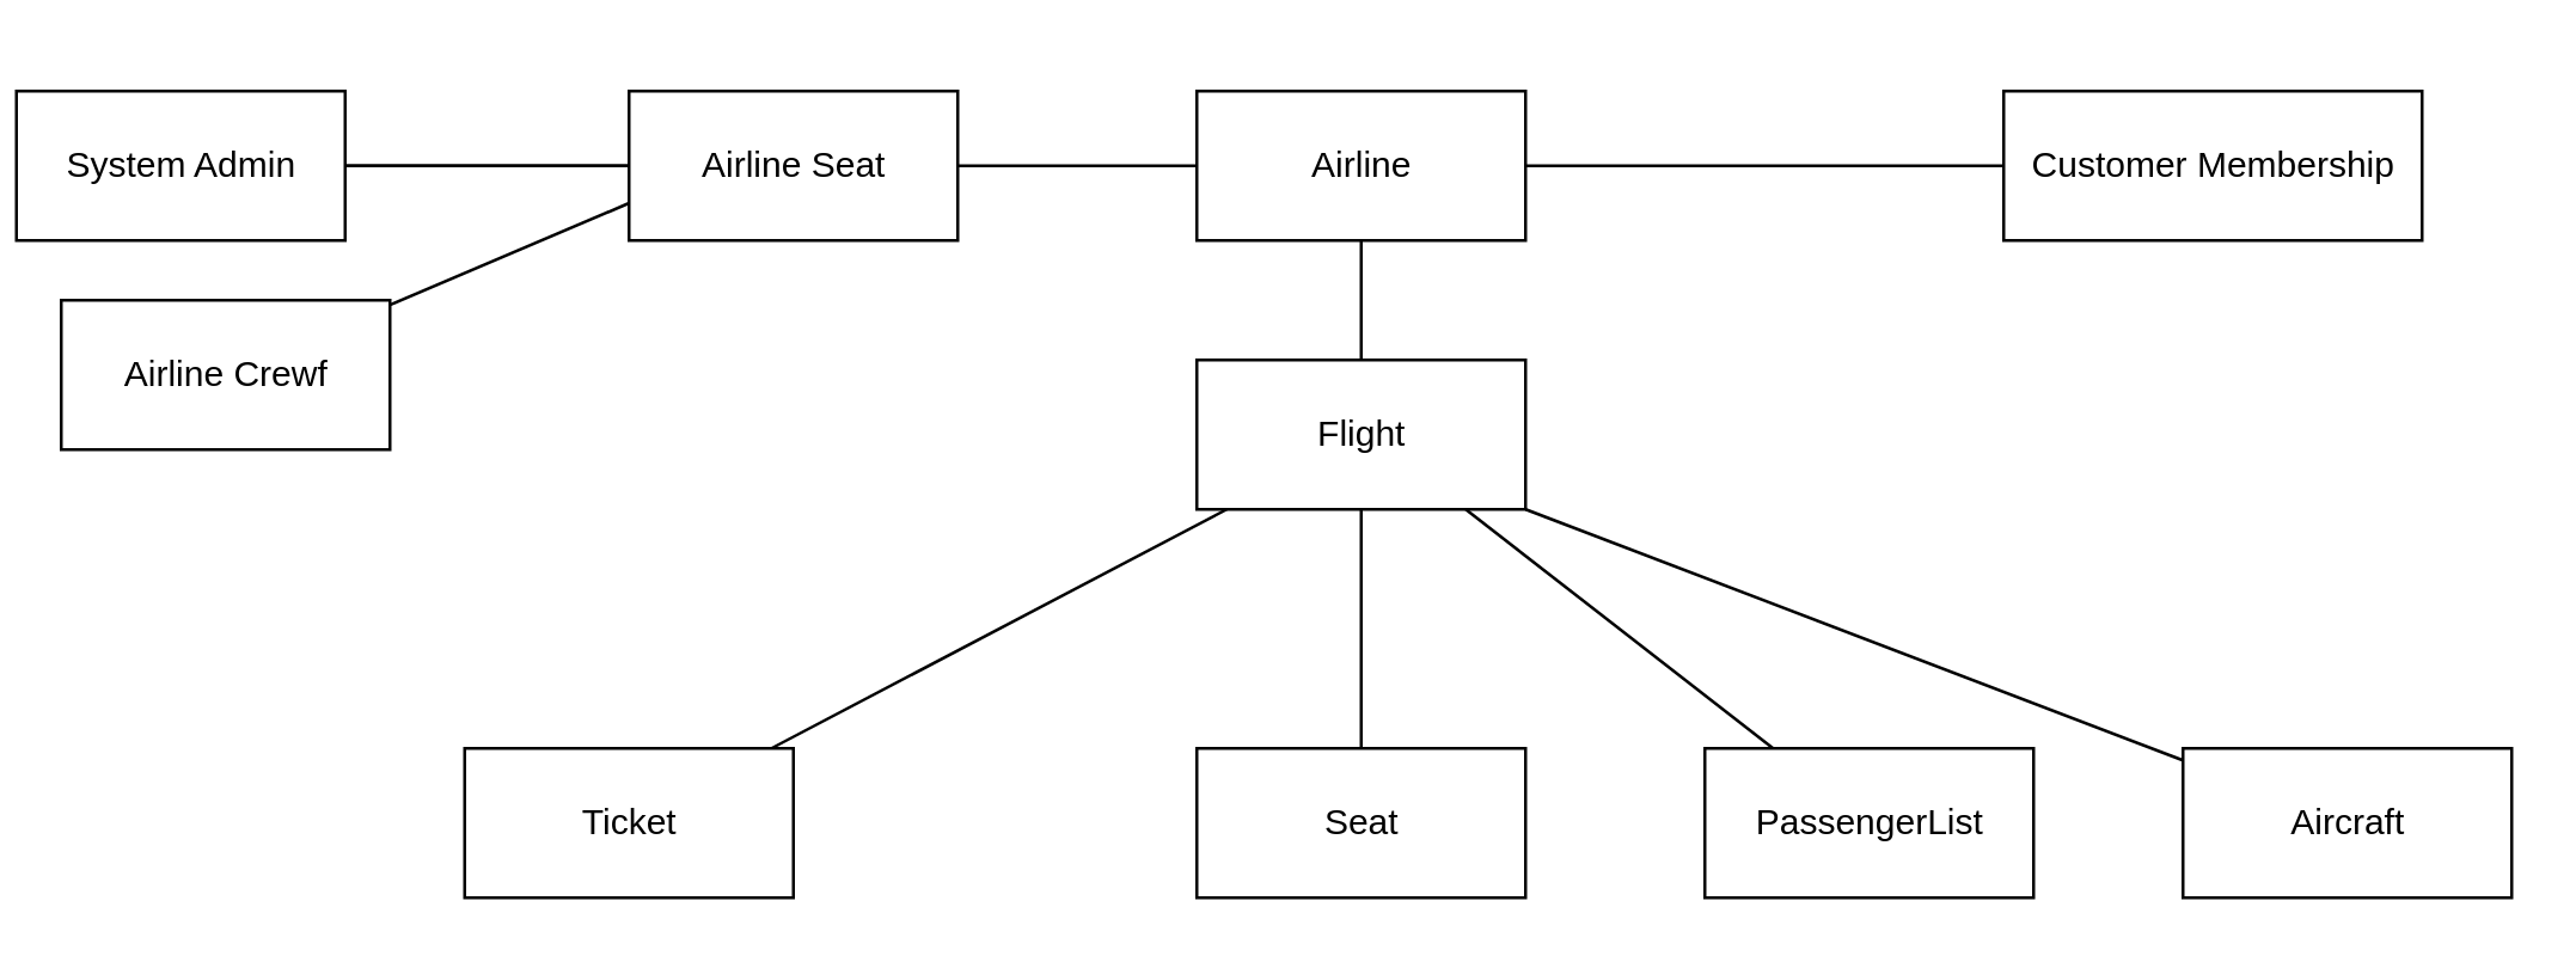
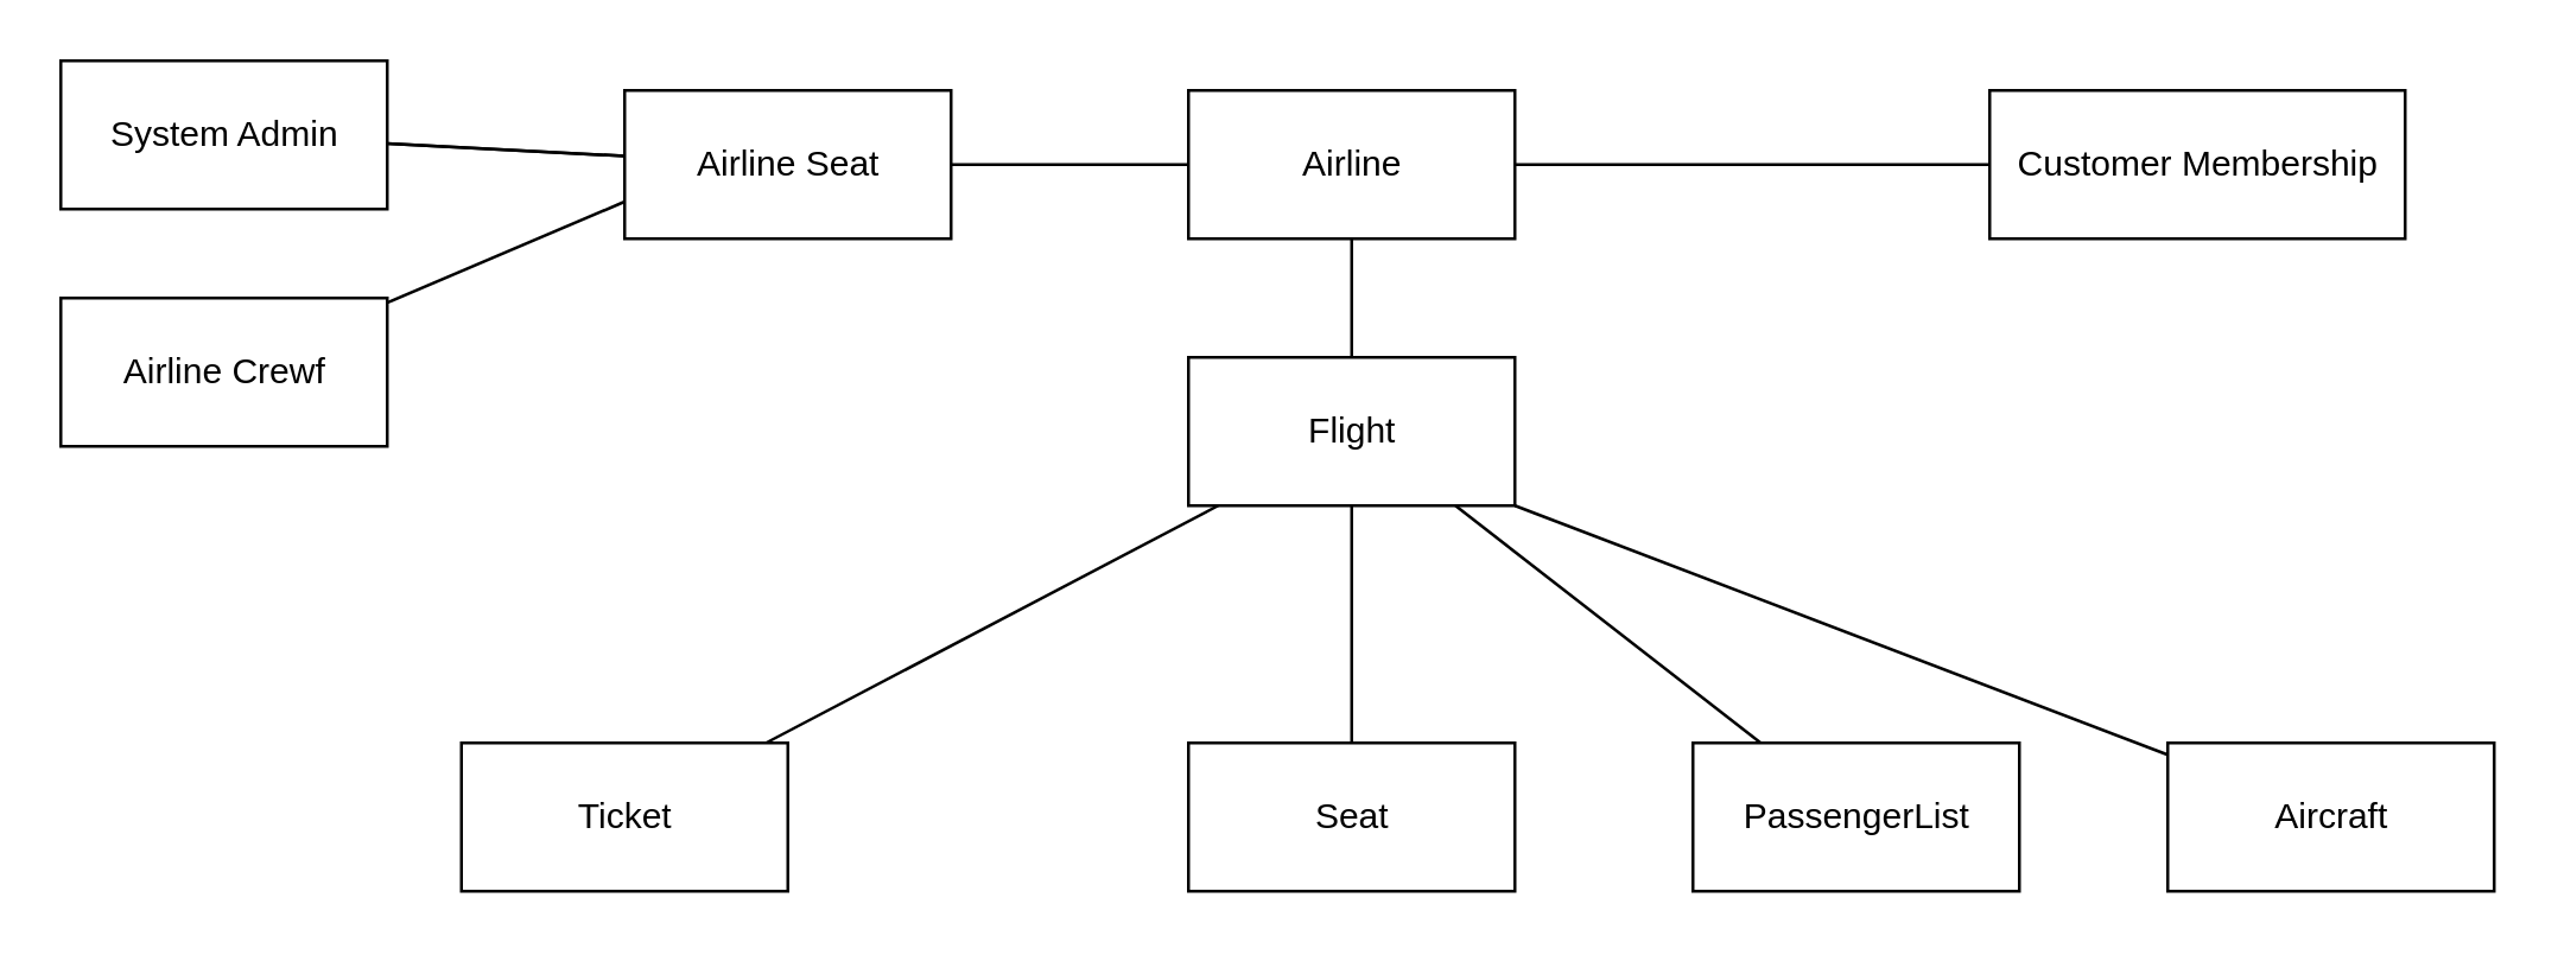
- <mxCell id="14" value="System Admin" style="html=1;" vertex="1" parent="1"><mxGeometry x="5" y="30" width="110" height="50" as="geometry" /></mxCell>
+ <mxCell id="14" value="System Admin" style="html=1;" vertex="1" parent="1"><mxGeometry x="20" y="20" width="110" height="50" as="geometry" /></mxCell>
